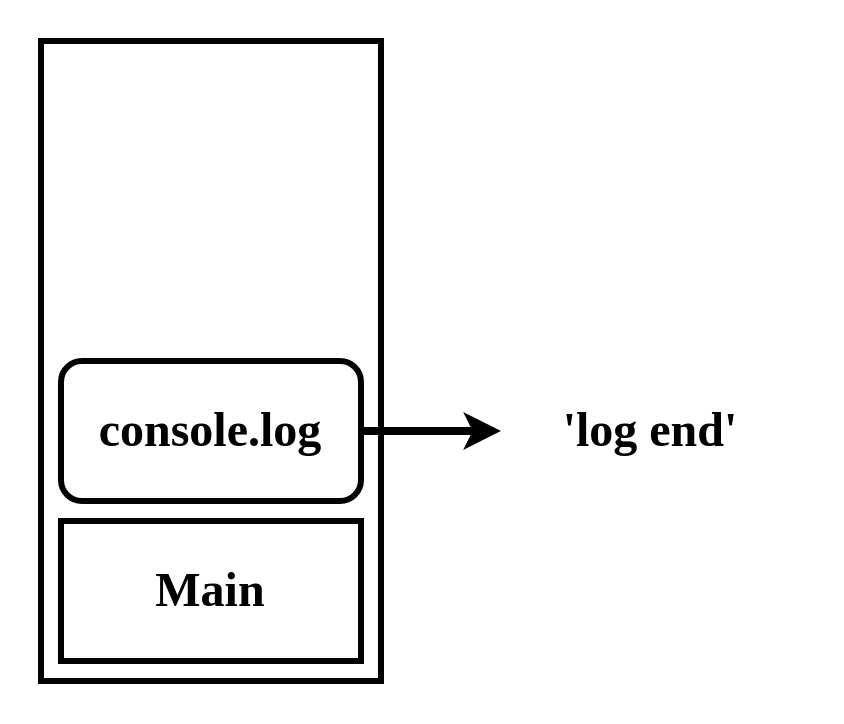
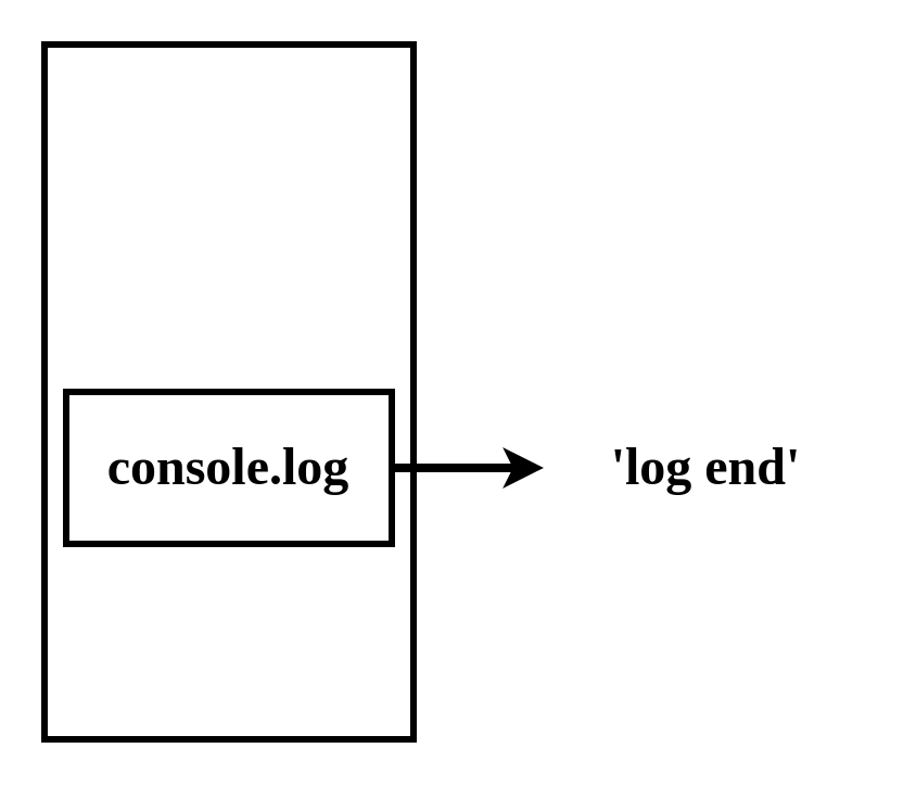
- <mxCell id="5" value="console.log" style="whiteSpace=wrap;html=1;fontFamily=微軟正黑體;fontSize=24;fontStyle=1;strokeWidth=3;shadow=0;glass=0;comic=0;rounded=1;" parent="1" vertex="1"><mxGeometry x="30" y="180" width="150" height="70" as="geometry" /></mxCell>
+ <mxCell id="5" value="console.log" style="rounded=0;whiteSpace=wrap;html=1;fontFamily=微軟正黑體;fontSize=24;fontStyle=1;strokeWidth=3;shadow=0;glass=0;comic=0;" parent="1" vertex="1"><mxGeometry x="30" y="180" width="150" height="70" as="geometry" /></mxCell>
- <mxCell id="3" value="Main" style="rounded=0;whiteSpace=wrap;html=1;fontFamily=微軟正黑體;fontSize=24;fontStyle=1;strokeWidth=3;shadow=0;glass=0;comic=0;" parent="1" vertex="1"><mxGeometry x="30" y="260" width="150" height="70" as="geometry" /></mxCell>
